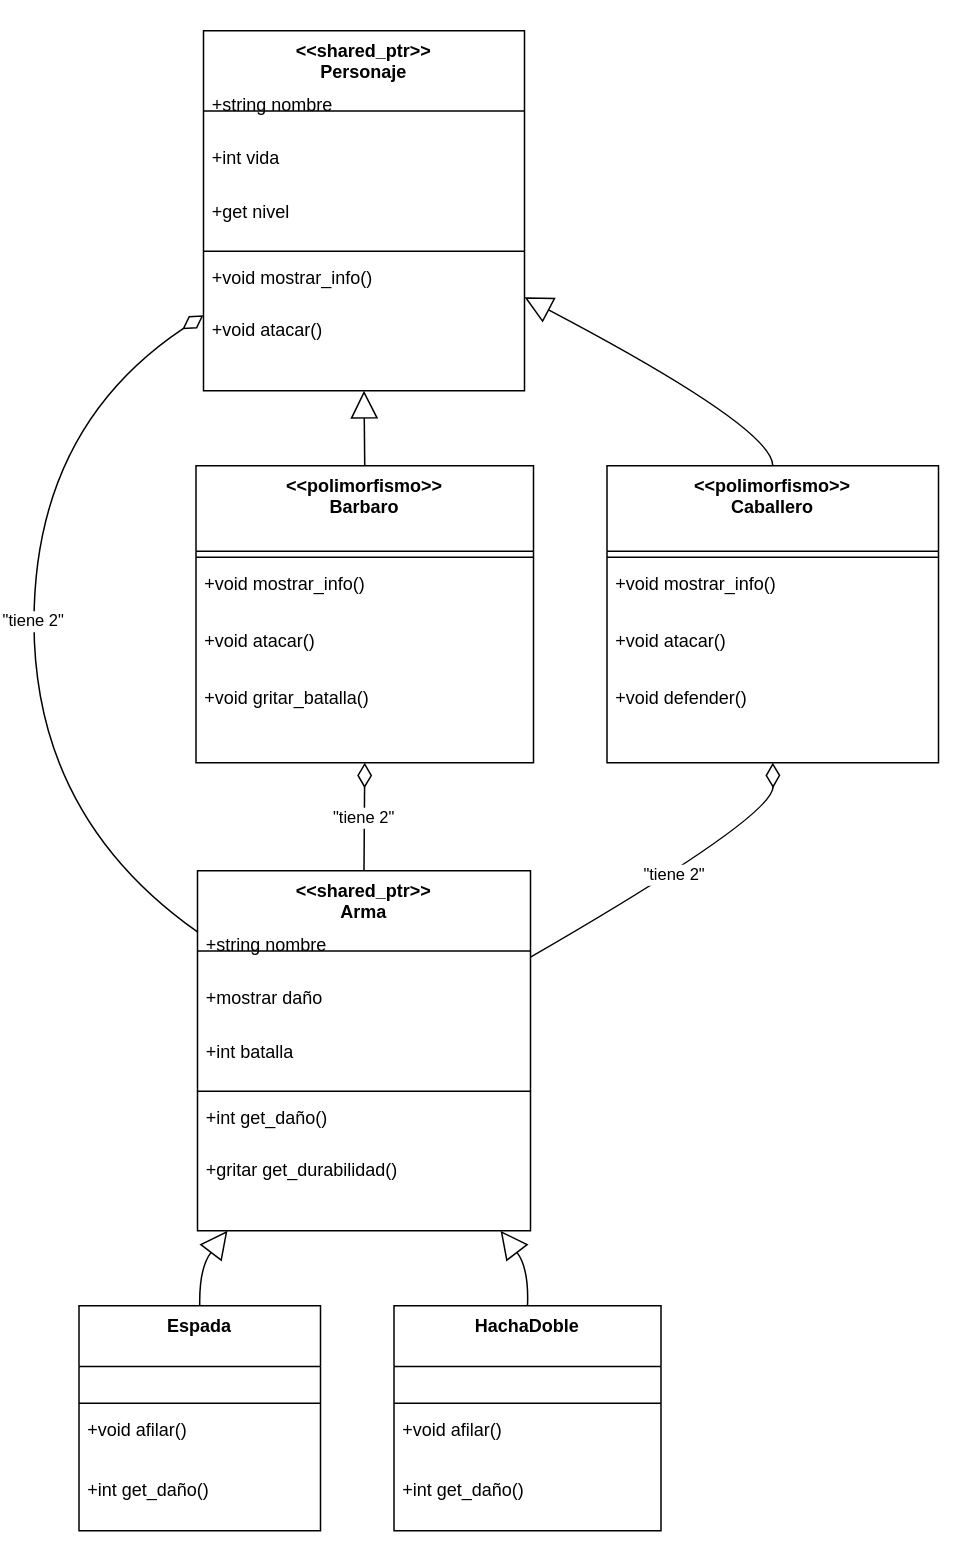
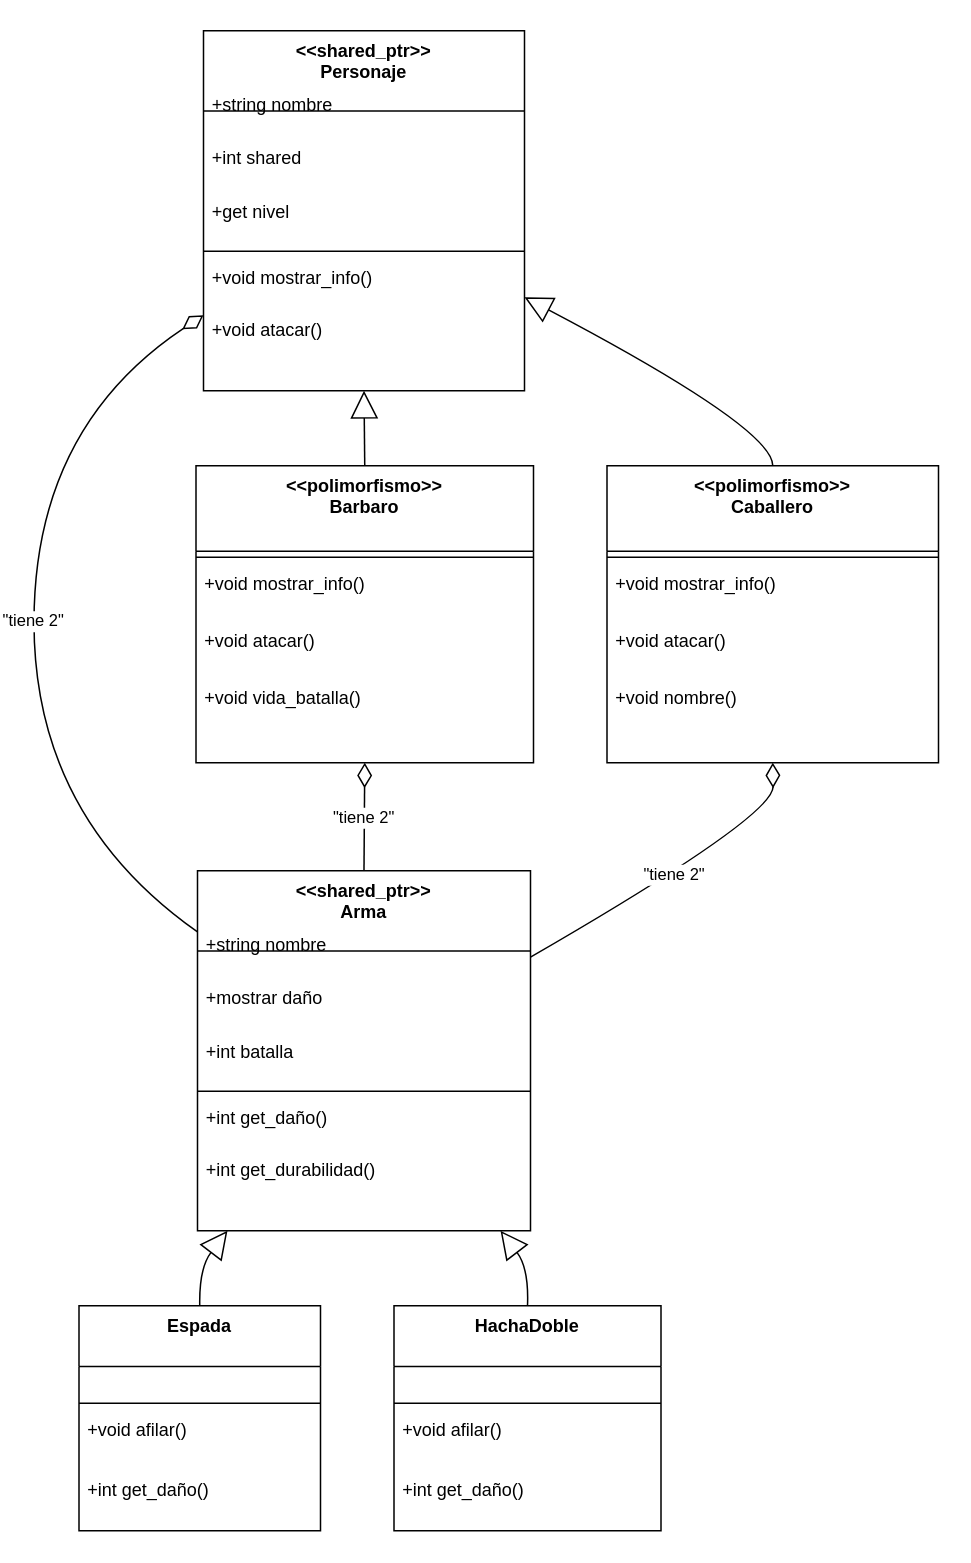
- <mxCell id="4" value="+int vida" style="text;strokeColor=none;fillColor=none;align=left;verticalAlign=top;spacingLeft=4;spacingRight=4;overflow=hidden;rotatable=0;points=[[0,0.5],[1,0.5]];portConstraint=eastwest;" vertex="1" parent="2"><mxGeometry y="71" width="214" height="36" as="geometry" /></mxCell>
+ <mxCell id="4" value="+int shared" style="text;strokeColor=none;fillColor=none;align=left;verticalAlign=top;spacingLeft=4;spacingRight=4;overflow=hidden;rotatable=0;points=[[0,0.5],[1,0.5]];portConstraint=eastwest;" vertex="1" parent="2"><mxGeometry y="71" width="214" height="36" as="geometry" /></mxCell>
- <mxCell id="13" value="+void gritar_batalla()" style="text;strokeColor=none;fillColor=none;align=left;verticalAlign=top;spacingLeft=4;spacingRight=4;overflow=hidden;rotatable=0;points=[[0,0.5],[1,0.5]];portConstraint=eastwest;" vertex="1" parent="9"><mxGeometry y="141" width="225" height="38" as="geometry" /></mxCell>
+ <mxCell id="13" value="+void vida_batalla()" style="text;strokeColor=none;fillColor=none;align=left;verticalAlign=top;spacingLeft=4;spacingRight=4;overflow=hidden;rotatable=0;points=[[0,0.5],[1,0.5]];portConstraint=eastwest;" vertex="1" parent="9"><mxGeometry y="141" width="225" height="38" as="geometry" /></mxCell>
- <mxCell id="18" value="+void defender()" style="text;strokeColor=none;fillColor=none;align=left;verticalAlign=top;spacingLeft=4;spacingRight=4;overflow=hidden;rotatable=0;points=[[0,0.5],[1,0.5]];portConstraint=eastwest;" vertex="1" parent="14"><mxGeometry y="141" width="221" height="38" as="geometry" /></mxCell>
+ <mxCell id="18" value="+void nombre()" style="text;strokeColor=none;fillColor=none;align=left;verticalAlign=top;spacingLeft=4;spacingRight=4;overflow=hidden;rotatable=0;points=[[0,0.5],[1,0.5]];portConstraint=eastwest;" vertex="1" parent="14"><mxGeometry y="141" width="221" height="38" as="geometry" /></mxCell>
- <mxCell id="25" value="+gritar get_durabilidad()" style="text;strokeColor=none;fillColor=none;align=left;verticalAlign=top;spacingLeft=4;spacingRight=4;overflow=hidden;rotatable=0;points=[[0,0.5],[1,0.5]];portConstraint=eastwest;" vertex="1" parent="19"><mxGeometry y="186" width="222" height="36" as="geometry" /></mxCell>
+ <mxCell id="25" value="+int get_durabilidad()" style="text;strokeColor=none;fillColor=none;align=left;verticalAlign=top;spacingLeft=4;spacingRight=4;overflow=hidden;rotatable=0;points=[[0,0.5],[1,0.5]];portConstraint=eastwest;" vertex="1" parent="19"><mxGeometry y="186" width="222" height="36" as="geometry" /></mxCell>
